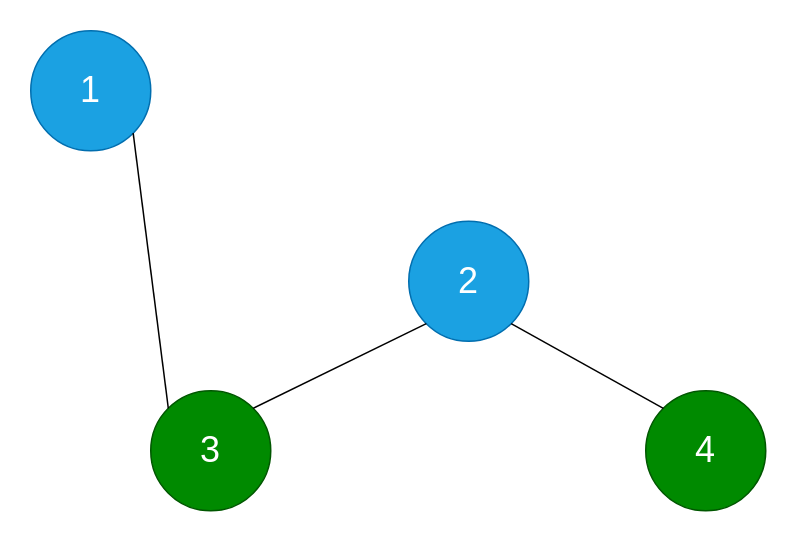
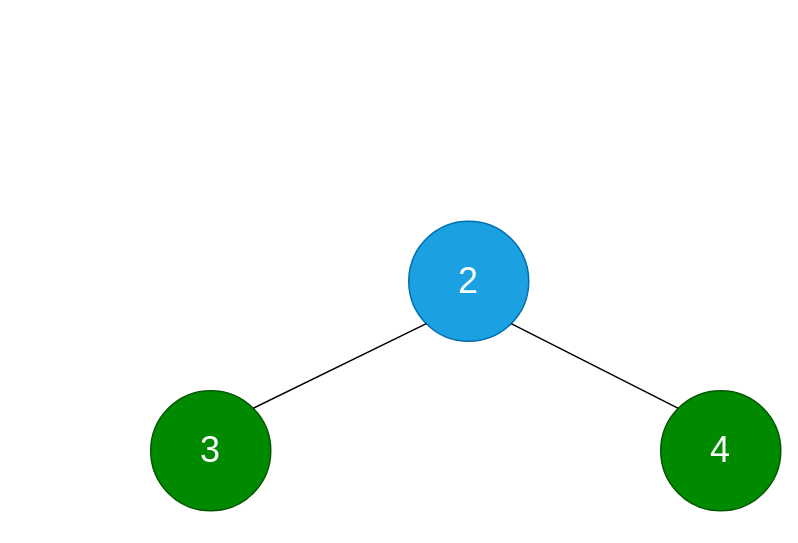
- <mxCell id="2" value="1" style="ellipse;whiteSpace=wrap;html=1;aspect=fixed;fontSize=24;fillColor=#1ba1e2;strokeColor=#006EAF;fontColor=#ffffff;" vertex="1" parent="1"><mxGeometry x="20" y="20" width="80" height="80" as="geometry" /></mxCell>
- <mxCell id="6" value="" style="endArrow=none;html=1;entryX=1;entryY=1;entryDx=0;entryDy=0;exitX=0;exitY=0;exitDx=0;exitDy=0;" edge="1" parent="1" source="3" target="2"><mxGeometry width="50" height="50" relative="1" as="geometry"><mxPoint x="270" y="300" as="sourcePoint" /><mxPoint x="330" y="260" as="targetPoint" /></mxGeometry></mxCell>
- <mxCell id="4" value="4" style="ellipse;whiteSpace=wrap;html=1;aspect=fixed;fontSize=24;fillColor=#008a00;strokeColor=#005700;fontColor=#ffffff;" vertex="1" parent="1"><mxGeometry x="430" y="260" width="80" height="80" as="geometry" /></mxCell>
+ <mxCell id="4" value="4" style="ellipse;whiteSpace=wrap;html=1;aspect=fixed;fontSize=24;fillColor=#008a00;strokeColor=#005700;fontColor=#ffffff;" vertex="1" parent="1"><mxGeometry x="440" y="260" width="80" height="80" as="geometry" /></mxCell>
